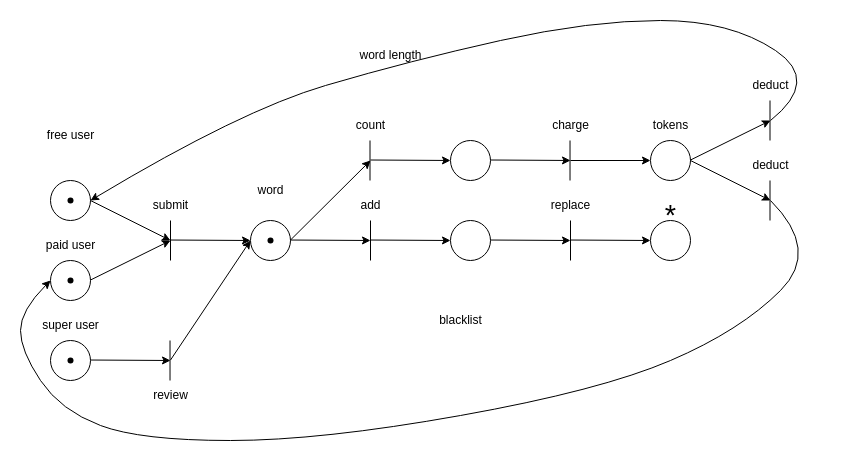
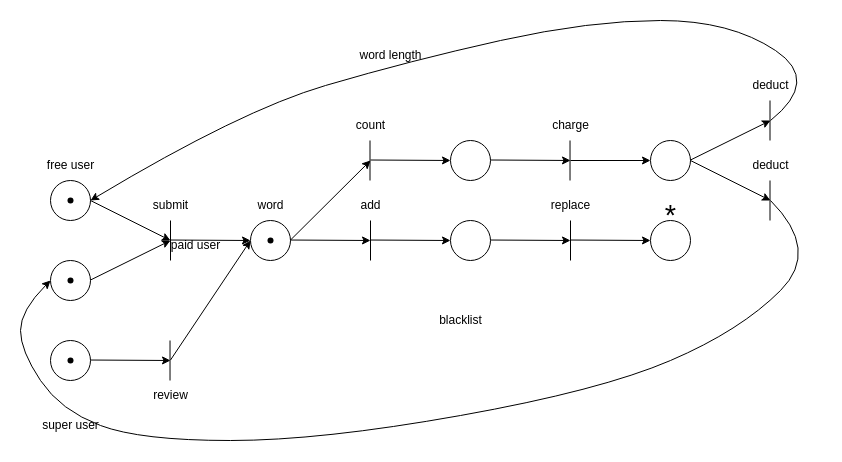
- <mxCell id="40" value="tokens" style="text;html=1;align=center;verticalAlign=middle;resizable=0;points=[];autosize=1;strokeColor=none;fillColor=none;" parent="1" vertex="1"><mxGeometry x="640" y="110" width="60" height="30" as="geometry" /></mxCell>
- <mxCell id="9" value="free user" style="text;html=1;align=center;verticalAlign=middle;resizable=0;points=[];autosize=1;strokeColor=none;fillColor=none;" parent="1" vertex="1"><mxGeometry x="35" y="120" width="70" height="30" as="geometry" /></mxCell>
+ <mxCell id="9" value="free user" style="text;html=1;align=center;verticalAlign=middle;resizable=0;points=[];autosize=1;strokeColor=none;fillColor=none;" parent="1" vertex="1"><mxGeometry x="35" y="150" width="70" height="30" as="geometry" /></mxCell>
- <mxCell id="21" value="word" style="text;html=1;align=center;verticalAlign=middle;resizable=0;points=[];autosize=1;strokeColor=none;fillColor=none;" parent="1" vertex="1"><mxGeometry x="245" y="175" width="50" height="30" as="geometry" /></mxCell>
+ <mxCell id="21" value="word" style="text;html=1;align=center;verticalAlign=middle;resizable=0;points=[];autosize=1;strokeColor=none;fillColor=none;" parent="1" vertex="1"><mxGeometry x="245" y="190" width="50" height="30" as="geometry" /></mxCell>
- <mxCell id="19" value="paid user" style="text;html=1;align=center;verticalAlign=middle;resizable=0;points=[];autosize=1;strokeColor=none;fillColor=none;" parent="1" vertex="1"><mxGeometry x="35" y="230" width="70" height="30" as="geometry" /></mxCell>
+ <mxCell id="19" value="paid user" style="text;html=1;align=center;verticalAlign=middle;resizable=0;points=[];autosize=1;strokeColor=none;fillColor=none;" parent="1" vertex="1"><mxGeometry x="160" y="230" width="70" height="30" as="geometry" /></mxCell>
- <mxCell id="20" value="super user" style="text;html=1;align=center;verticalAlign=middle;resizable=0;points=[];autosize=1;strokeColor=none;fillColor=none;" parent="1" vertex="1"><mxGeometry x="30" y="310" width="80" height="30" as="geometry" /></mxCell>
+ <mxCell id="20" value="super user" style="text;html=1;align=center;verticalAlign=middle;resizable=0;points=[];autosize=1;strokeColor=none;fillColor=none;" parent="1" vertex="1"><mxGeometry x="30" y="410" width="80" height="30" as="geometry" /></mxCell>
